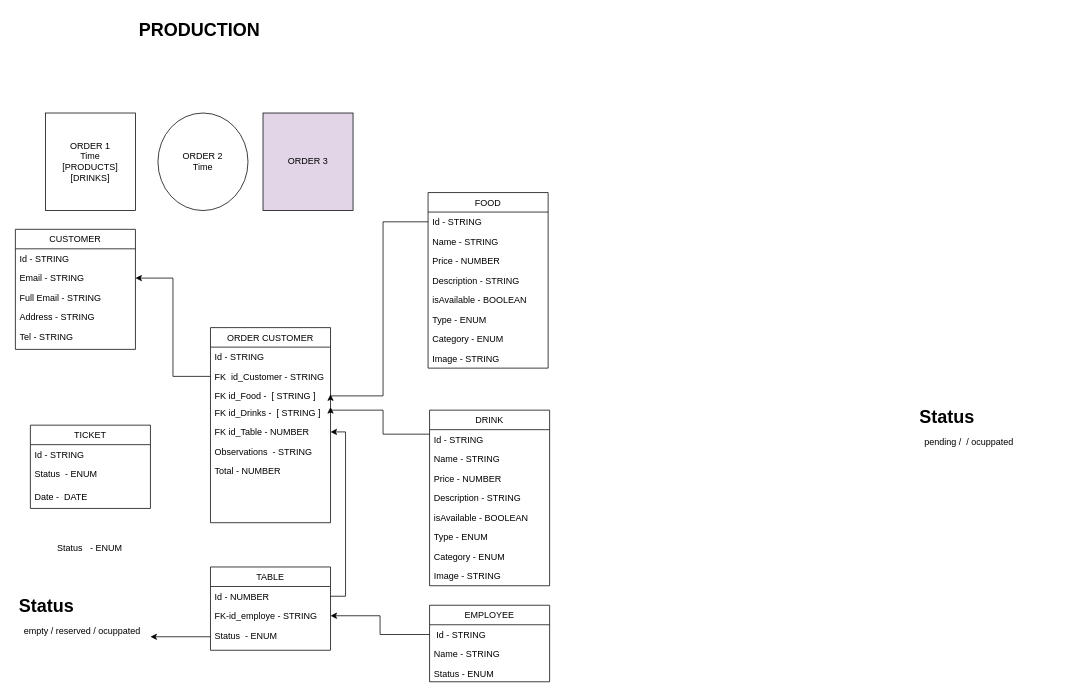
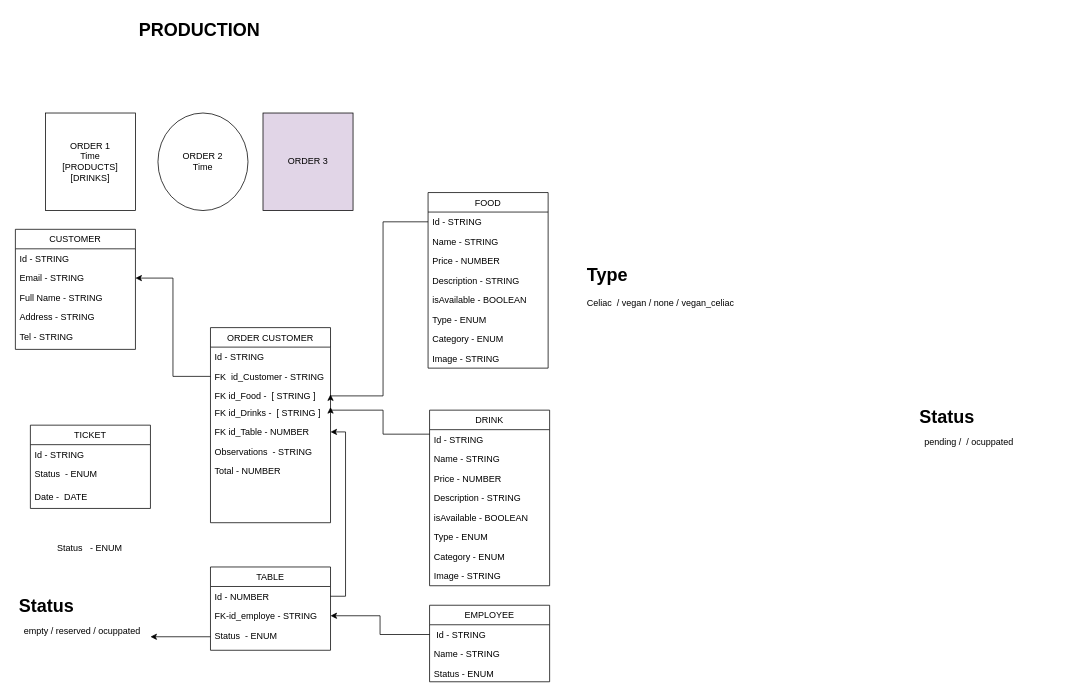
- <mxCell id="18" value="Full Email - STRING" style="text;align=left;verticalAlign=top;spacingLeft=4;spacingRight=4;overflow=hidden;rotatable=0;points=[[0,0.5],[1,0.5]];portConstraint=eastwest;rounded=0;shadow=0;html=0;" vertex="1" parent="15"><mxGeometry y="78" width="160" height="26" as="geometry" /></mxCell>
+ <mxCell id="18" value="Full Name - STRING" style="text;align=left;verticalAlign=top;spacingLeft=4;spacingRight=4;overflow=hidden;rotatable=0;points=[[0,0.5],[1,0.5]];portConstraint=eastwest;rounded=0;shadow=0;html=0;" vertex="1" parent="15"><mxGeometry y="78" width="160" height="26" as="geometry" /></mxCell>
+ <mxCell id="31" value="&lt;h1&gt;Type&lt;/h1&gt;&lt;p&gt;Celiac&amp;nbsp; / vegan / none / vegan_celiac&lt;/p&gt;" style="text;html=1;strokeColor=none;fillColor=none;spacing=5;spacingTop=-20;whiteSpace=wrap;overflow=hidden;rounded=0;" vertex="1" parent="1"><mxGeometry x="777" y="346" width="230" height="120" as="geometry" /></mxCell>
